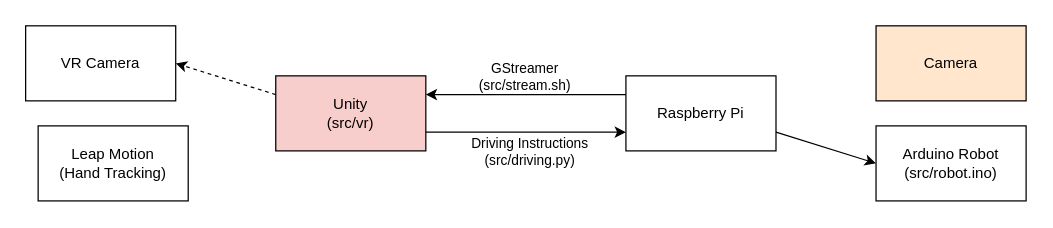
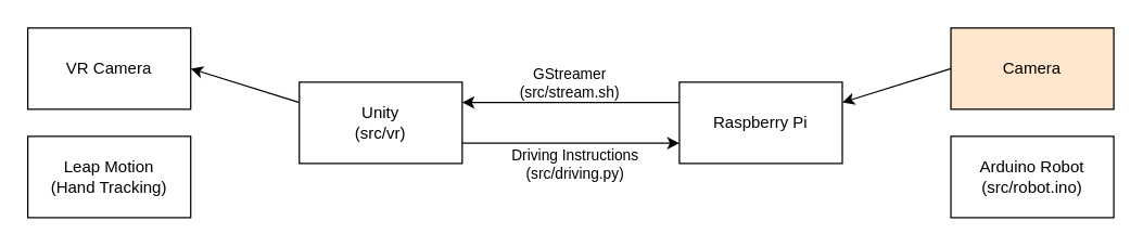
+ <mxCell id="13" value="" style="endArrow=classic;html=1;exitX=0;exitY=0.5;exitDx=0;exitDy=0;entryX=1;entryY=0.25;entryDx=0;entryDy=0;" parent="1" source="11" target="6" edge="1"><mxGeometry width="50" height="50" relative="1" as="geometry"><mxPoint x="680" y="230" as="sourcePoint" /><mxPoint x="520" y="230" as="targetPoint" /></mxGeometry></mxCell>
- <mxCell id="5" value="" style="endArrow=classic;html=1;entryX=1;entryY=0.5;entryDx=0;entryDy=0;exitX=0;exitY=0.25;exitDx=0;exitDy=0;dashed=1;" parent="1" source="4" target="2" edge="1"><mxGeometry width="50" height="50" relative="1" as="geometry"><mxPoint x="200" y="190" as="sourcePoint" /><mxPoint x="250" y="140" as="targetPoint" /></mxGeometry></mxCell>
+ <mxCell id="5" value="" style="endArrow=classic;html=1;entryX=1;entryY=0.5;entryDx=0;entryDy=0;exitX=0;exitY=0.25;exitDx=0;exitDy=0;" parent="1" source="4" target="2" edge="1"><mxGeometry width="50" height="50" relative="1" as="geometry"><mxPoint x="200" y="190" as="sourcePoint" /><mxPoint x="250" y="140" as="targetPoint" /></mxGeometry></mxCell>
- <mxCell id="4" value="Unity&lt;br&gt;(src/vr)" style="rounded=0;whiteSpace=wrap;html=1;fillColor=#f8cecc;" parent="1" vertex="1"><mxGeometry x="220" y="60" width="120" height="60" as="geometry" /></mxCell>
+ <mxCell id="4" value="Unity&lt;br&gt;(src/vr)" style="rounded=0;whiteSpace=wrap;html=1;" parent="1" vertex="1"><mxGeometry x="220" y="60" width="120" height="60" as="geometry" /></mxCell>
- <mxCell id="14" value="" style="endArrow=classic;html=1;exitX=1;exitY=0.75;exitDx=0;exitDy=0;entryX=0;entryY=0.5;entryDx=0;entryDy=0;" parent="1" source="6" target="12" edge="1"><mxGeometry width="50" height="50" relative="1" as="geometry"><mxPoint x="710" y="140" as="sourcePoint" /><mxPoint x="670" y="70" as="targetPoint" /></mxGeometry></mxCell>
- <mxCell id="3" value="Leap Motion&lt;br&gt;(Hand Tracking)" style="rounded=0;whiteSpace=wrap;html=1;" parent="1" vertex="1"><mxGeometry x="30" y="100" width="120" height="60" as="geometry" /></mxCell>
+ <mxCell id="3" value="Leap Motion&lt;br&gt;(Hand Tracking)" style="rounded=0;whiteSpace=wrap;html=1;" parent="1" vertex="1"><mxGeometry x="20" y="100" width="120" height="60" as="geometry" /></mxCell>
